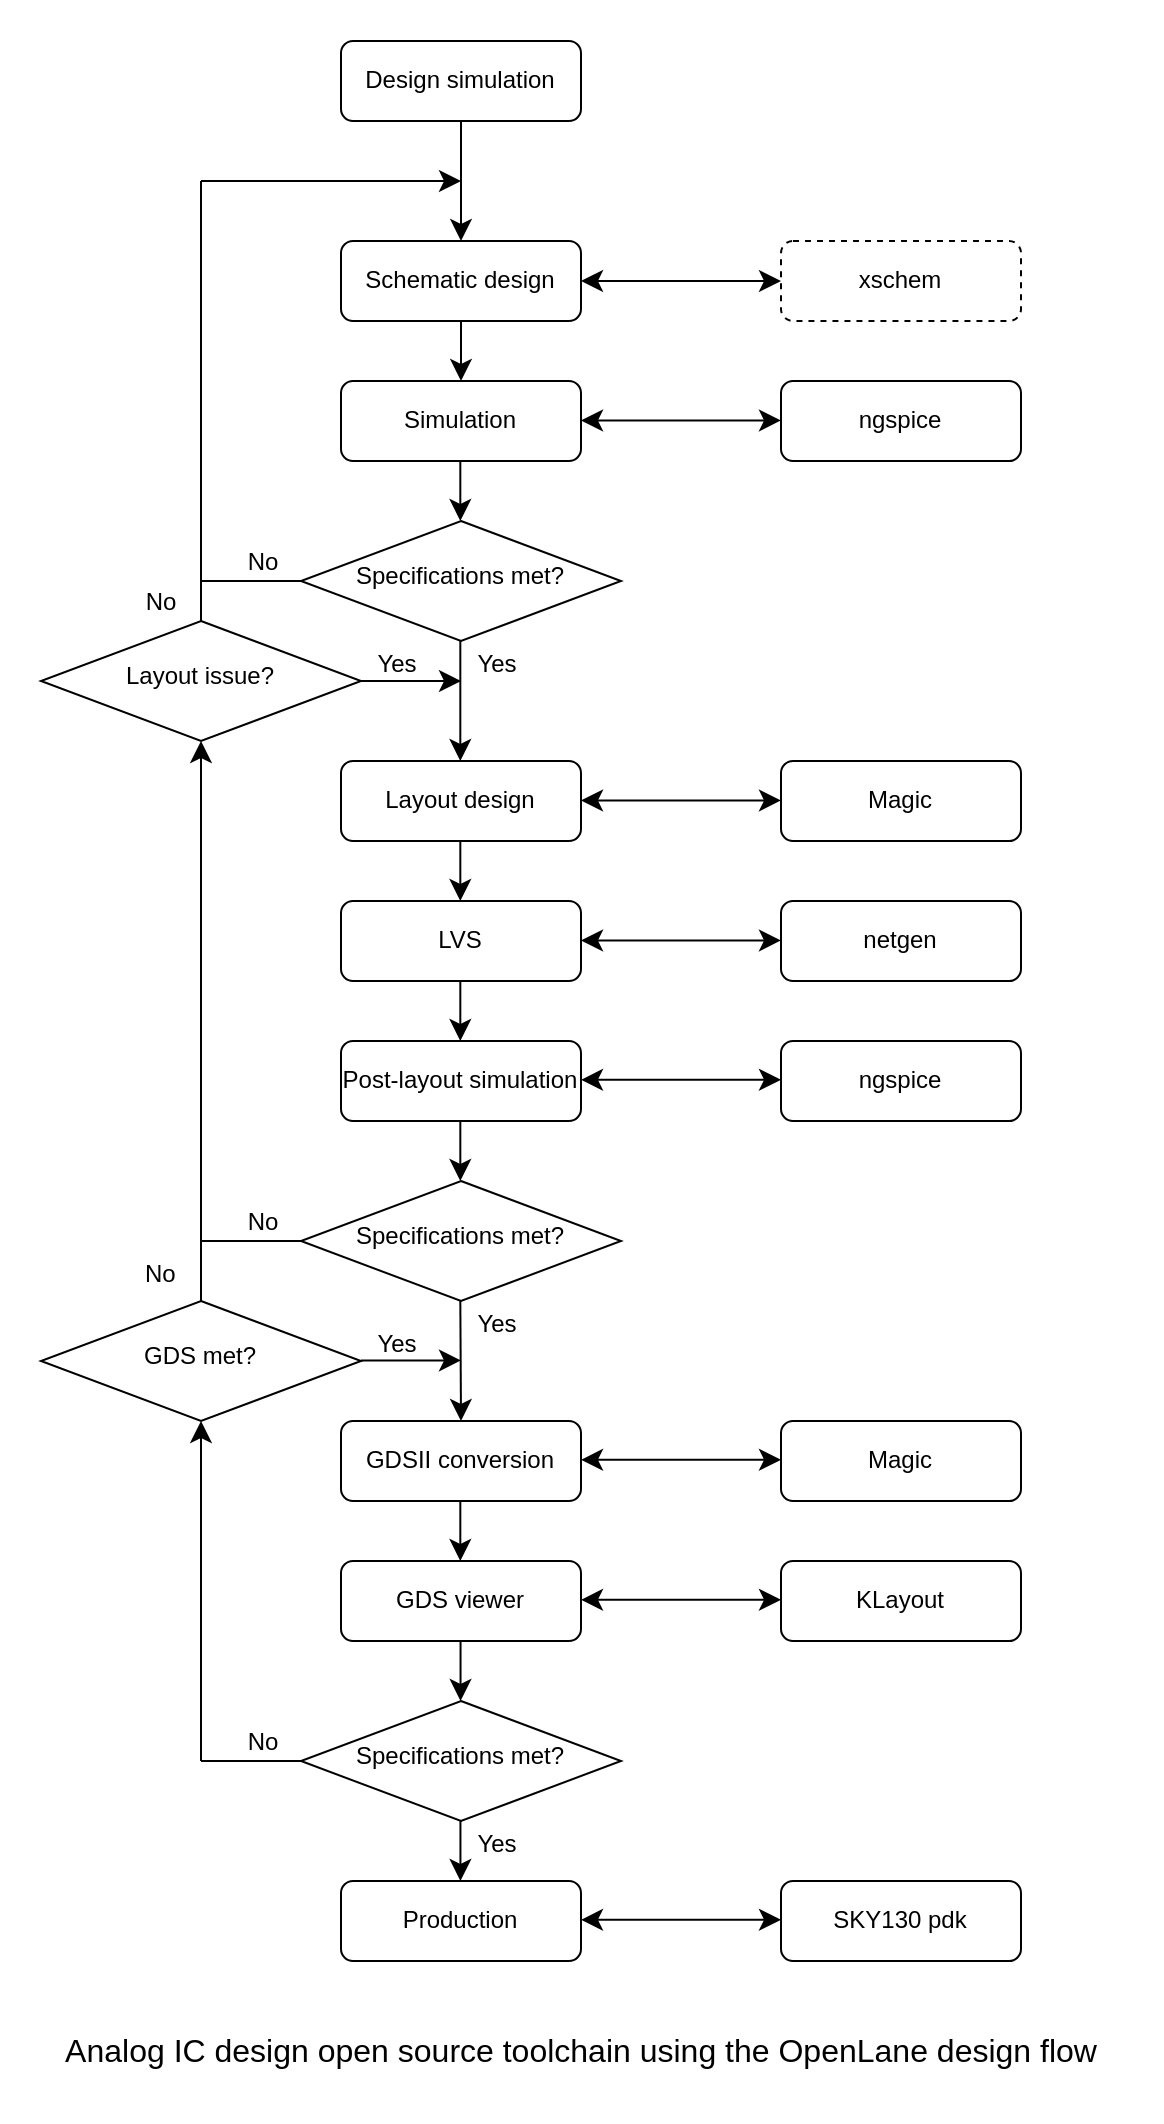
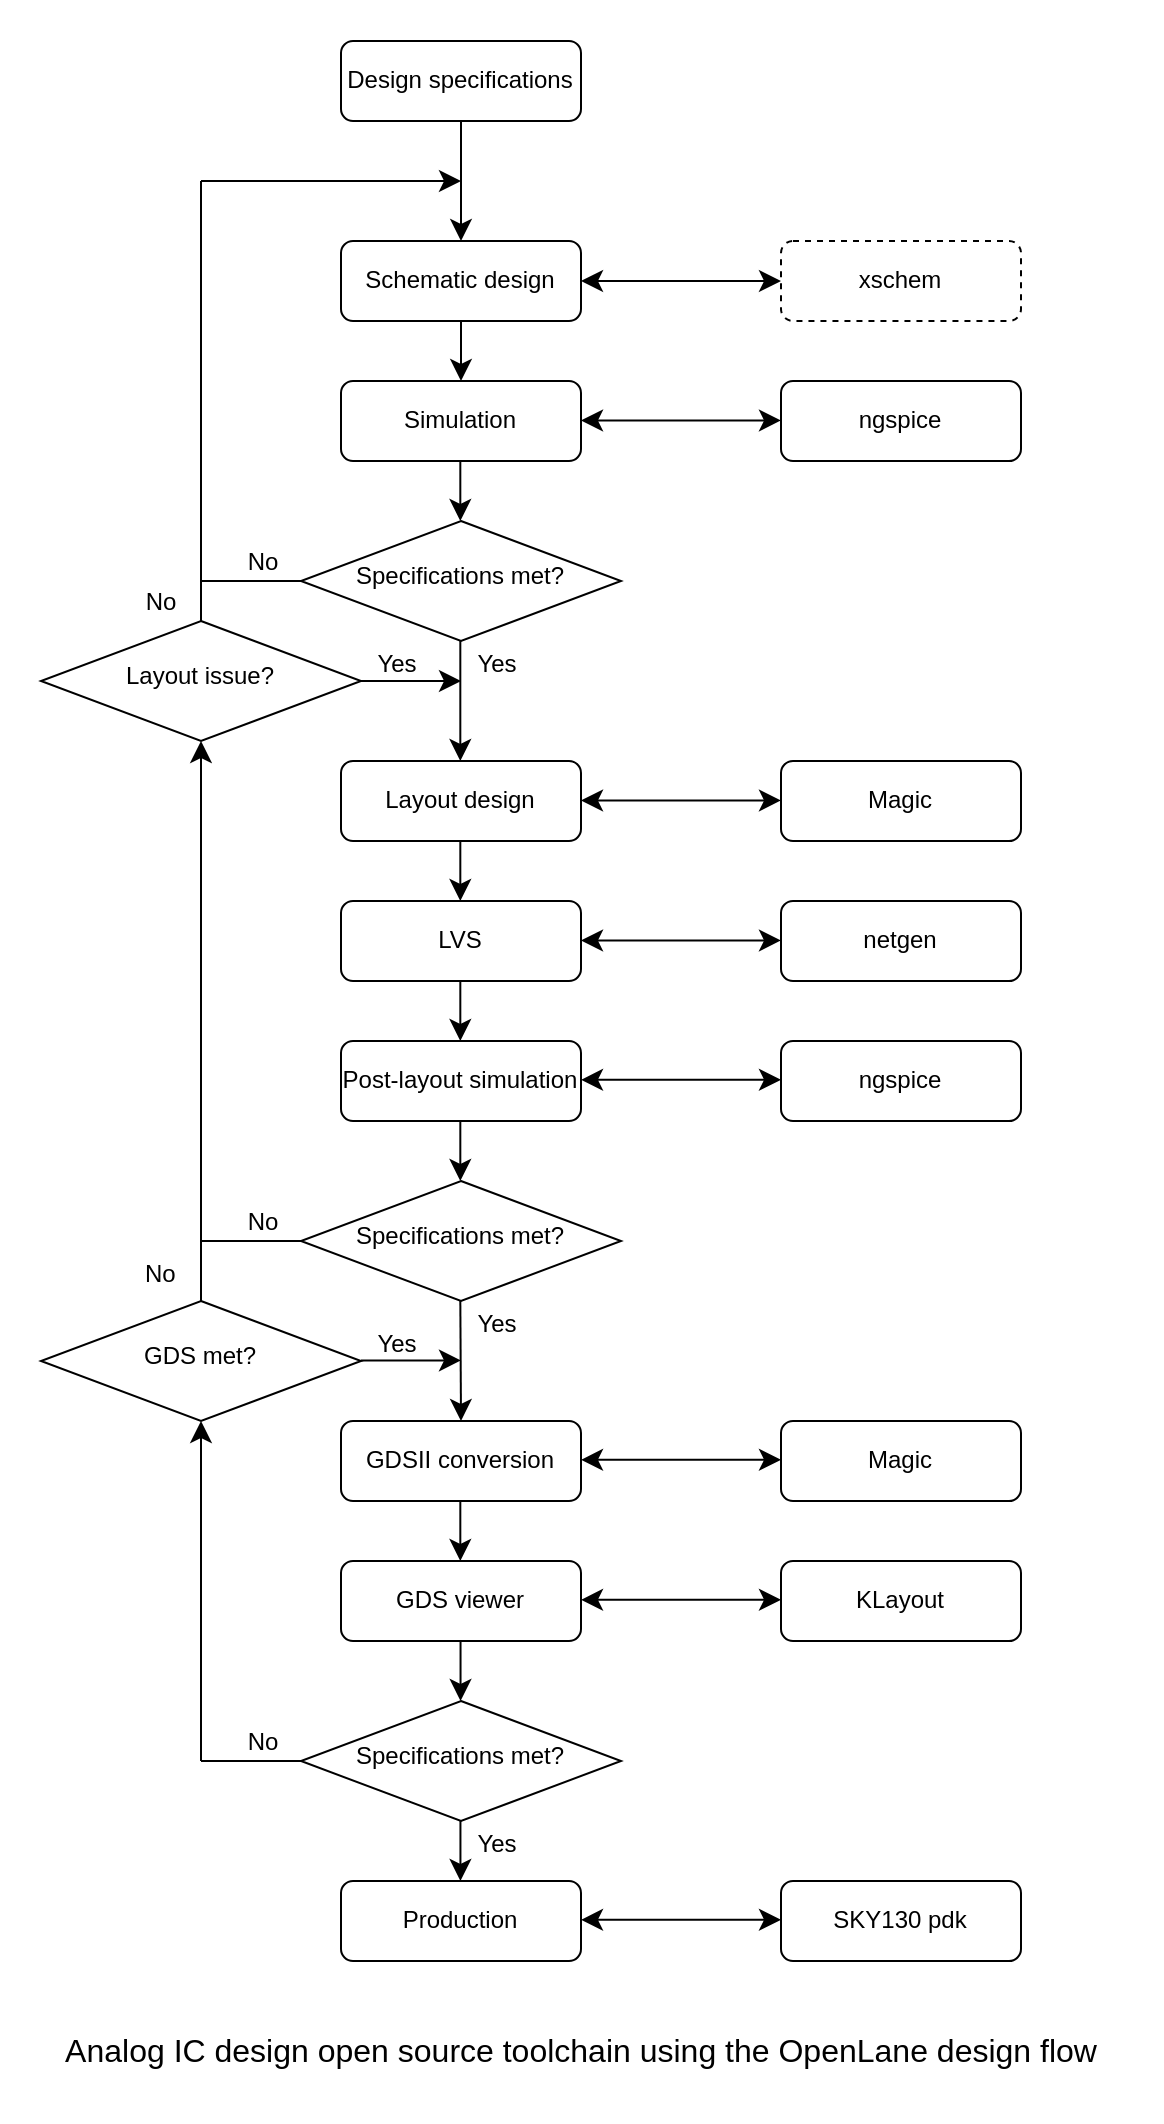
- <mxCell id="4" value="Design simulation" style="rounded=1;whiteSpace=wrap;html=1;fontSize=12;glass=0;strokeWidth=1;shadow=0;labelBackgroundColor=none;" vertex="1" parent="1"><mxGeometry x="170" y="20" width="120" height="40" as="geometry" /></mxCell>
+ <mxCell id="4" value="Design specifications" style="rounded=1;whiteSpace=wrap;html=1;fontSize=12;glass=0;strokeWidth=1;shadow=0;labelBackgroundColor=none;" vertex="1" parent="1"><mxGeometry x="170" y="20" width="120" height="40" as="geometry" /></mxCell>
